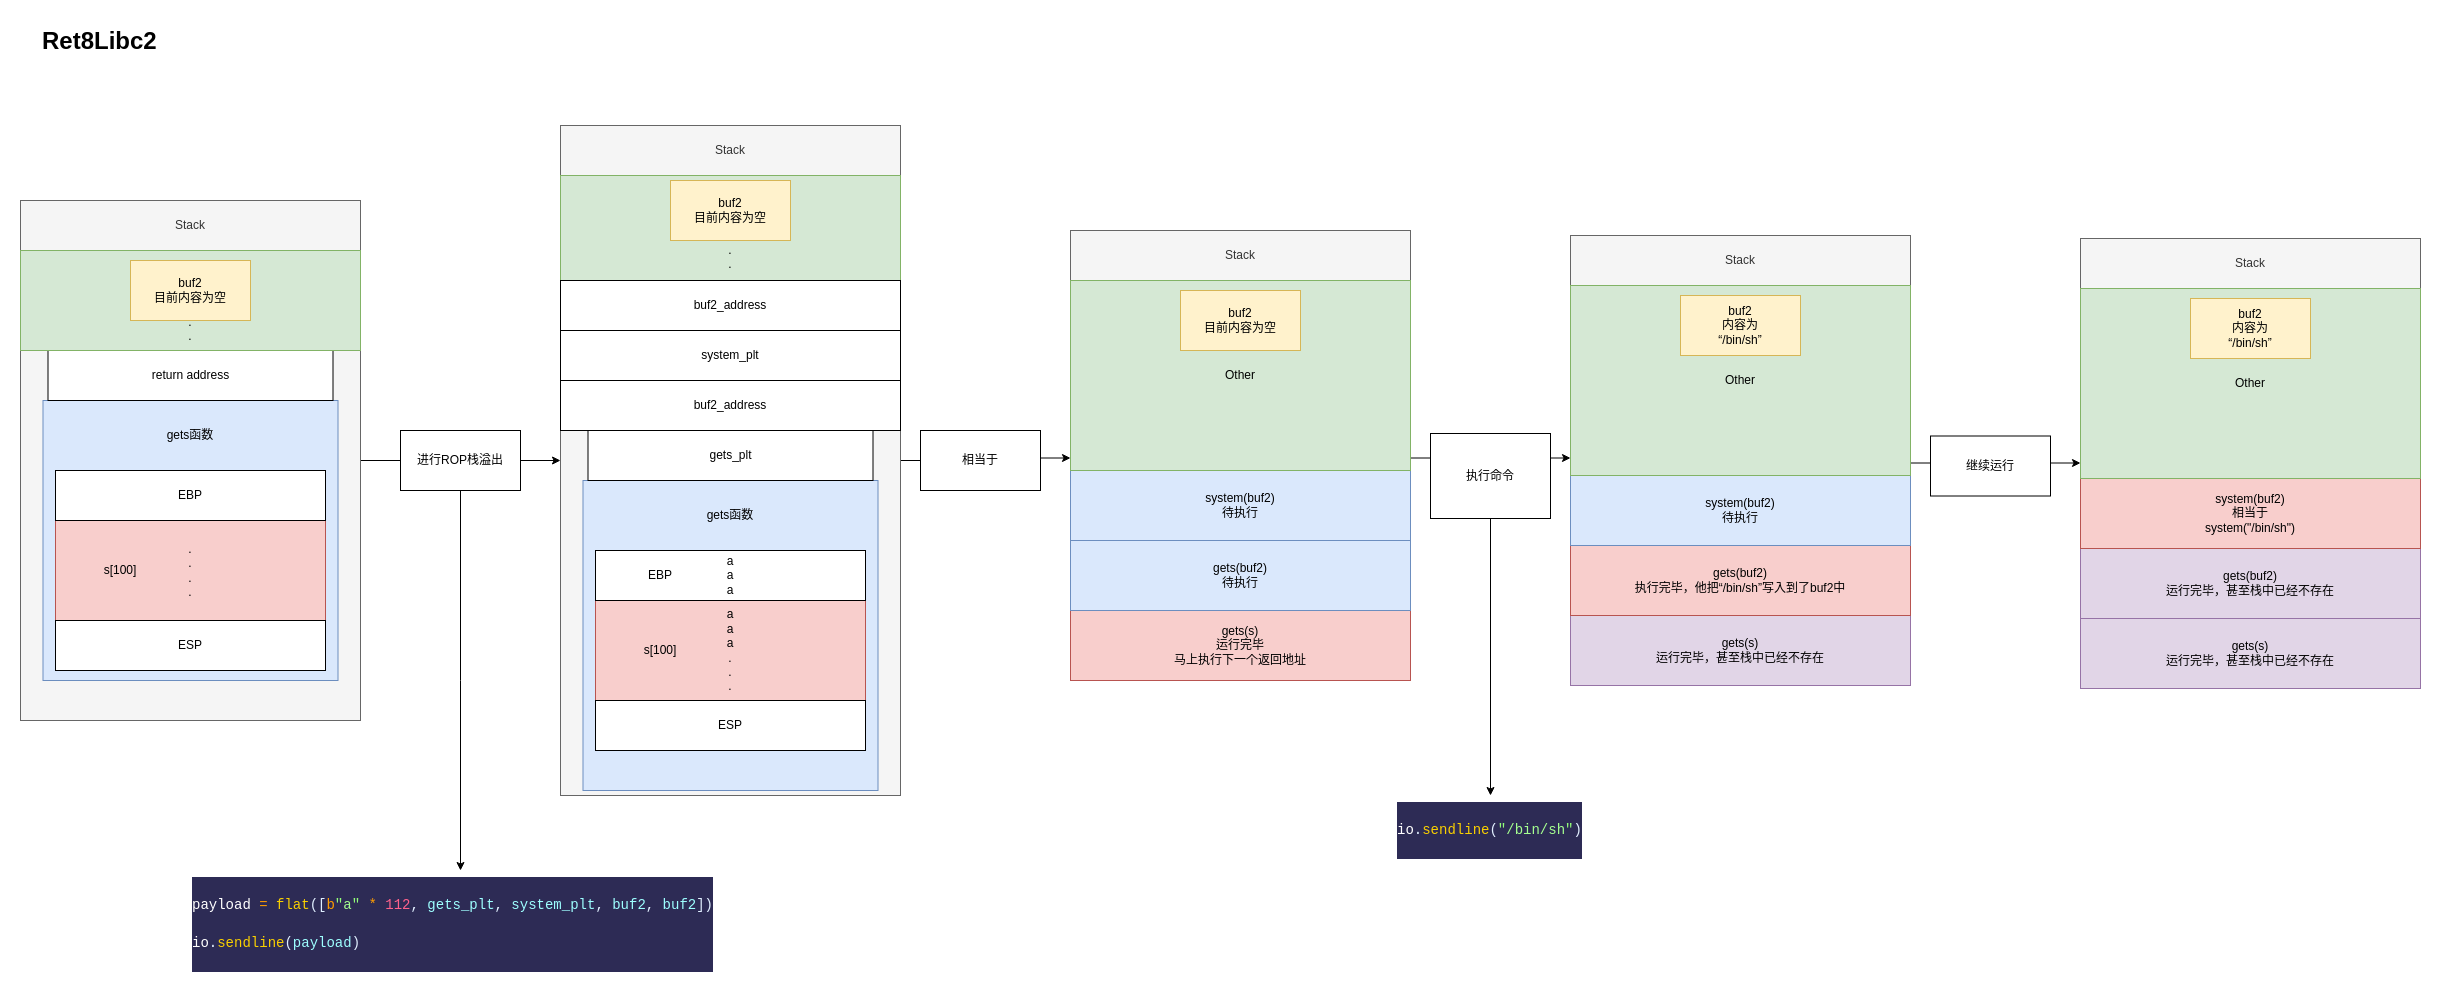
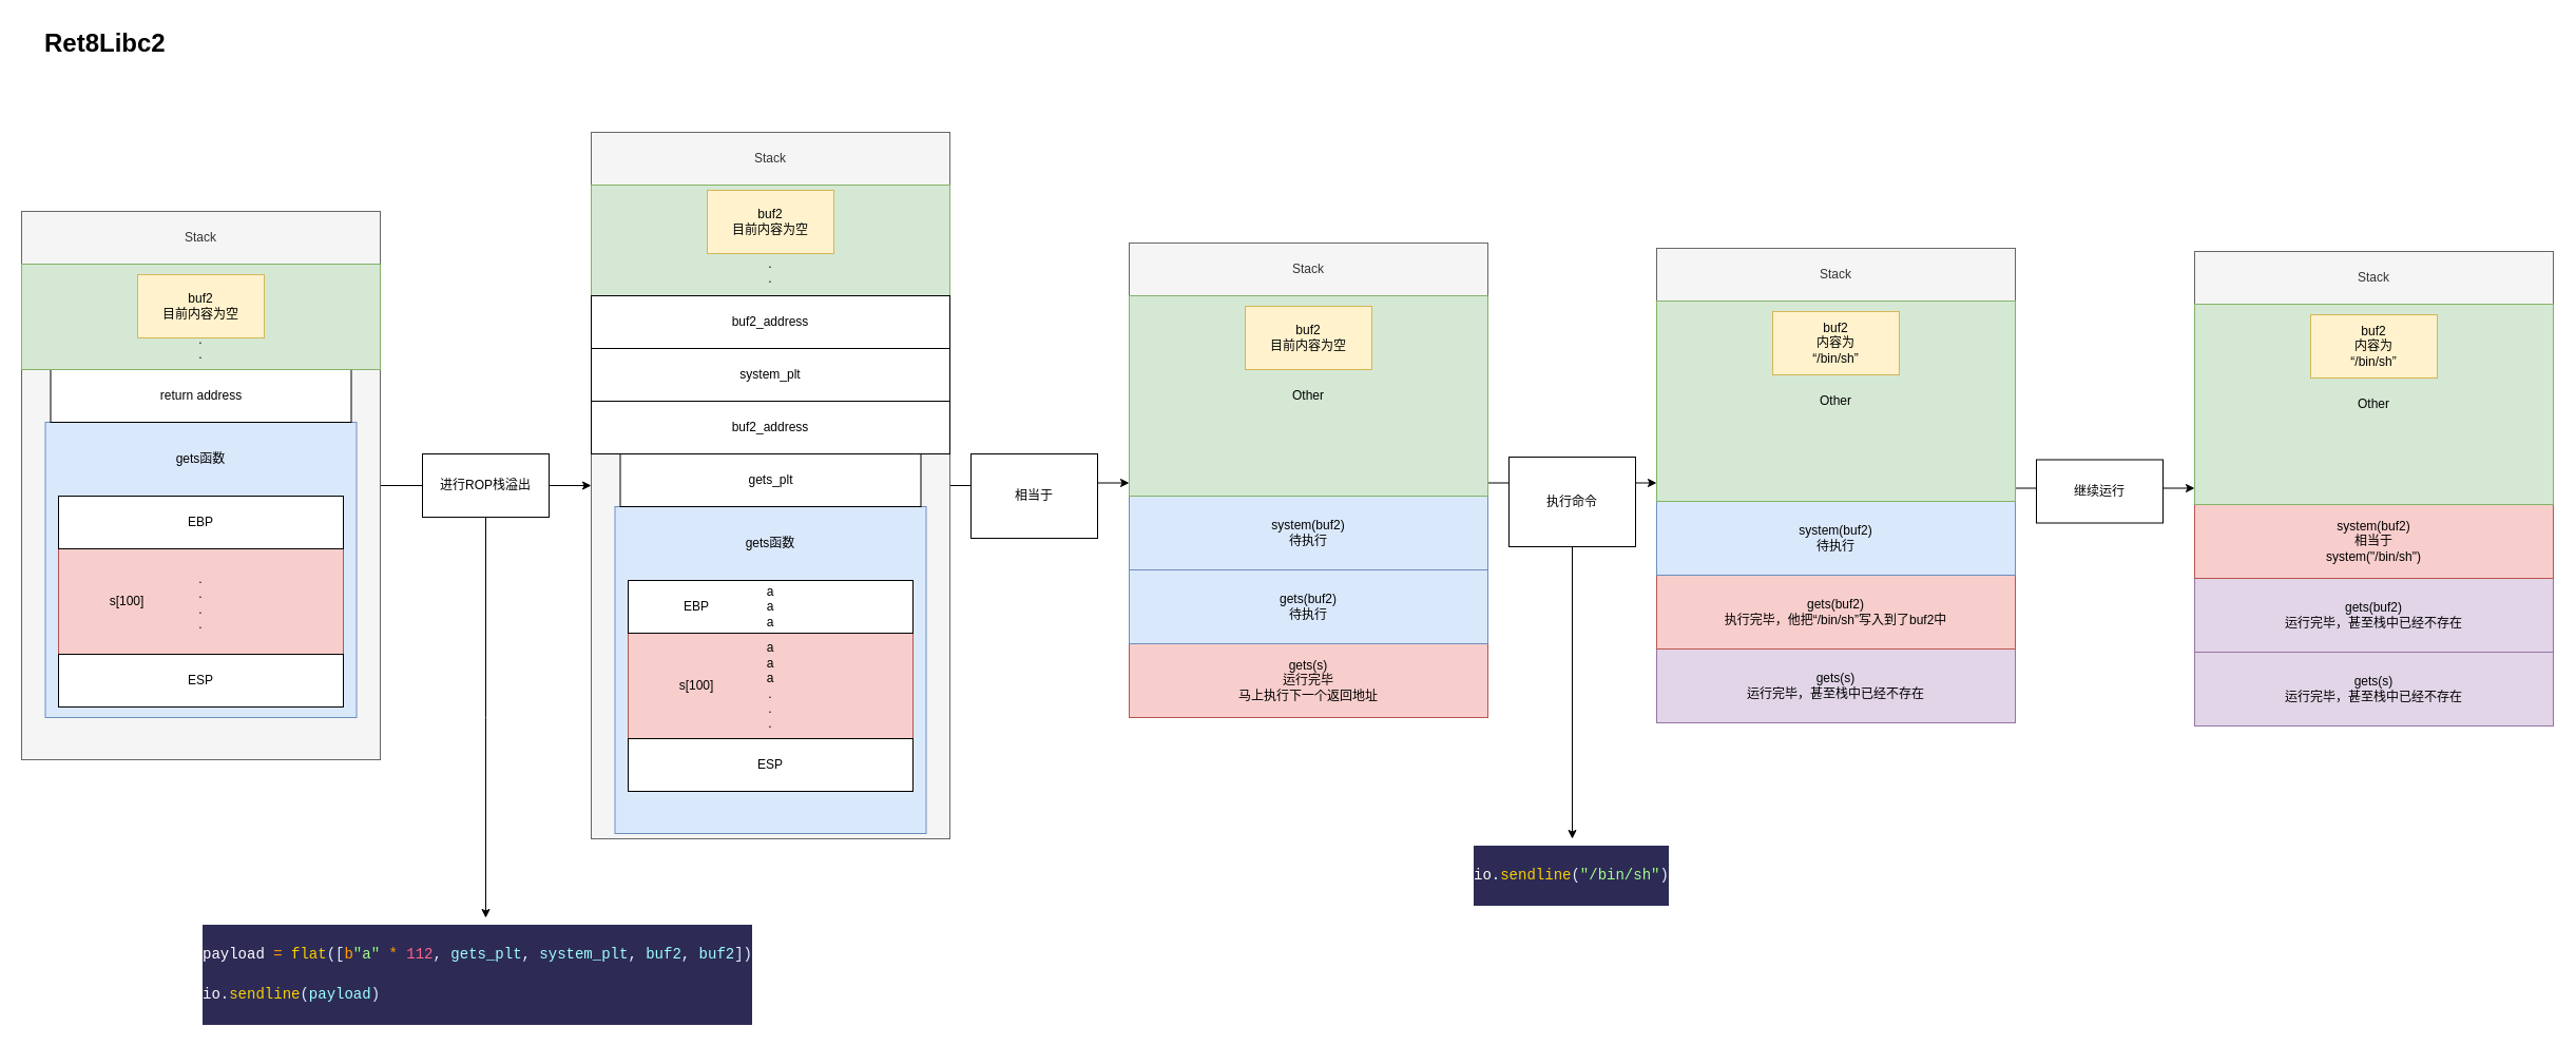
- <mxCell id="31" value="相当于" style="rounded=0;whiteSpace=wrap;html=1;" parent="1" vertex="1"><mxGeometry x="920" y="430" width="120" height="60" as="geometry" /></mxCell>
+ <mxCell id="31" value="相当于" style="rounded=0;whiteSpace=wrap;html=1;" parent="1" vertex="1"><mxGeometry x="920" y="430" width="120" height="80" as="geometry" /></mxCell>
